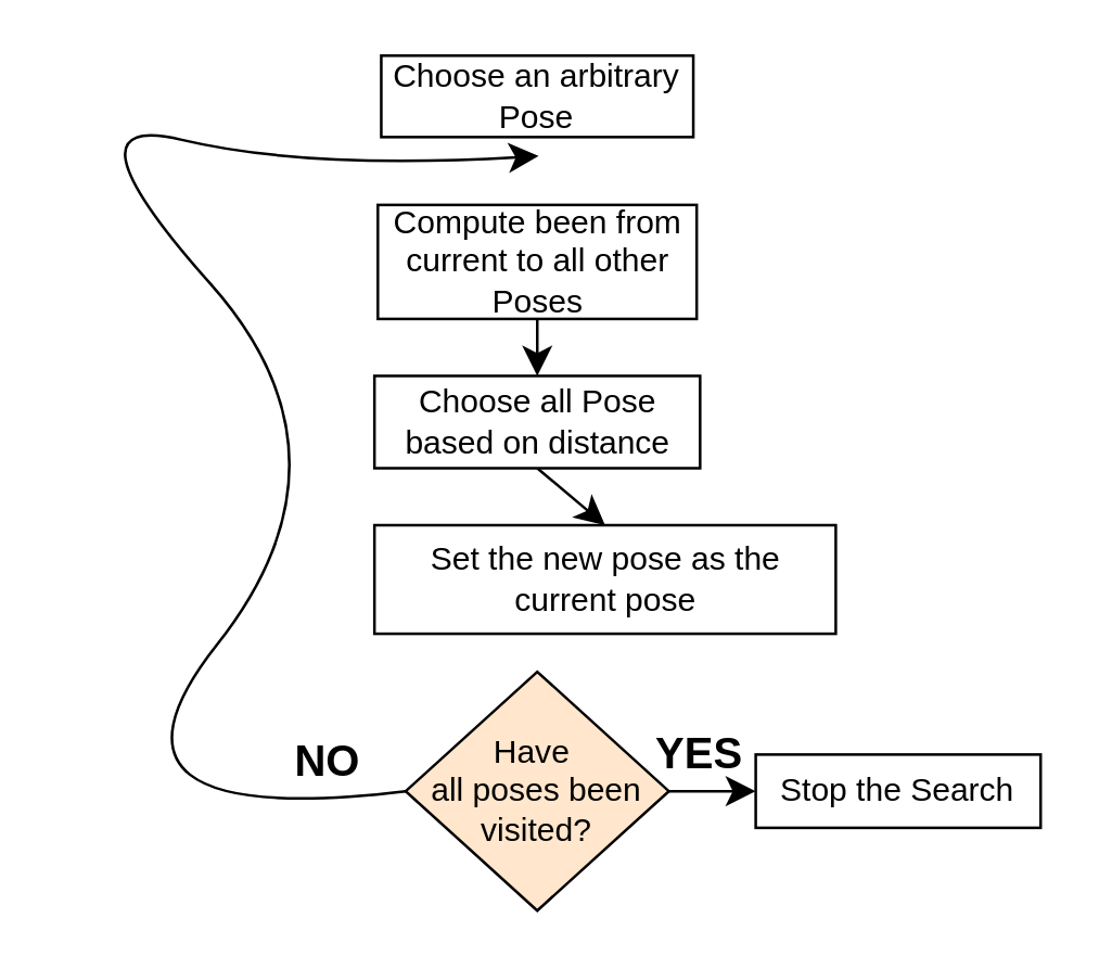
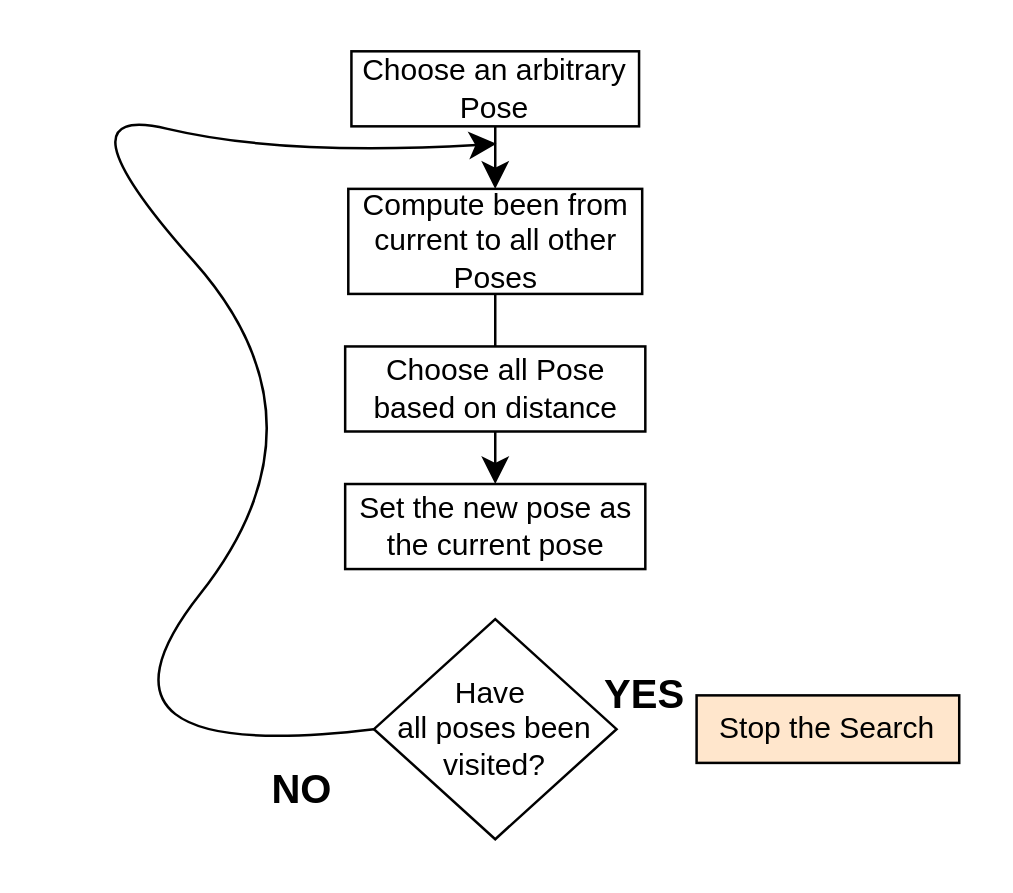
+ <mxCell id="8" value="" style="endArrow=classic;html=1;rounded=0;fontSize=12;startSize=8;endSize=8;curved=1;exitX=0.5;exitY=1;exitDx=0;exitDy=0;entryX=0.5;entryY=0;entryDx=0;entryDy=0;" edge="1" parent="1" source="2" target="4"><mxGeometry width="50" height="50" relative="1" as="geometry"><mxPoint x="197" y="172" as="sourcePoint" /><mxPoint x="247" y="122" as="targetPoint" /></mxGeometry></mxCell>
- <mxCell id="3" value="" style="edgeStyle=none;curved=1;rounded=0;orthogonalLoop=1;jettySize=auto;html=1;fontSize=12;startSize=8;endSize=8;entryX=0.5;entryY=0;entryDx=0;entryDy=0;" edge="1" parent="1" source="4" target="6"><mxGeometry relative="1" as="geometry" /></mxCell>
+ <mxCell id="3" value="" style="edgeStyle=none;curved=1;rounded=0;orthogonalLoop=1;jettySize=auto;html=1;fontSize=12;startSize=8;endSize=8;entryX=0.5;entryY=0;entryDx=0;entryDy=0;endArrow=none;" edge="1" parent="1" source="4" target="6"><mxGeometry relative="1" as="geometry" /></mxCell>
- <mxCell id="7" value="Set the new pose as the current pose" style="rounded=0;whiteSpace=wrap;html=1;" vertex="1" parent="1"><mxGeometry x="137.5" y="193" width="170" height="40" as="geometry" /></mxCell>
+ <mxCell id="7" value="Set the new pose as the current pose" style="rounded=0;whiteSpace=wrap;html=1;" vertex="1" parent="1"><mxGeometry x="137.5" y="193" width="120" height="34" as="geometry" /></mxCell>
- <mxCell id="15" value="&lt;b&gt;NO&lt;/b&gt;" style="text;html=1;align=center;verticalAlign=middle;resizable=0;points=[];autosize=1;strokeColor=none;fillColor=none;fontSize=16;" vertex="1" parent="1"><mxGeometry x="98.5" y="264.5" width="42" height="31" as="geometry" /></mxCell>
+ <mxCell id="15" value="&lt;b&gt;NO&lt;/b&gt;" style="text;html=1;align=center;verticalAlign=middle;resizable=0;points=[];autosize=1;strokeColor=none;fillColor=none;fontSize=16;" vertex="1" parent="1"><mxGeometry x="98.5" y="299.5" width="42" height="31" as="geometry" /></mxCell>
- <mxCell id="11" value="Have&amp;nbsp;&lt;div&gt;all poses been visited?&lt;/div&gt;" style="rhombus;whiteSpace=wrap;html=1;fillColor=#ffe6cc;" vertex="1" parent="1"><mxGeometry x="149" y="247" width="97" height="88" as="geometry" /></mxCell>
+ <mxCell id="11" value="Have&amp;nbsp;&lt;div&gt;all poses been visited?&lt;/div&gt;" style="rhombus;whiteSpace=wrap;html=1;" vertex="1" parent="1"><mxGeometry x="149" y="247" width="97" height="88" as="geometry" /></mxCell>
- <mxCell id="10" value="" style="edgeStyle=none;curved=1;rounded=0;orthogonalLoop=1;jettySize=auto;html=1;fontSize=12;startSize=8;endSize=8;" edge="1" parent="1" source="11" target="12"><mxGeometry relative="1" as="geometry" /></mxCell>
- <mxCell id="12" value="Stop the Search" style="rounded=0;whiteSpace=wrap;html=1;" vertex="1" parent="1"><mxGeometry x="278" y="277.5" width="105" height="27" as="geometry" /></mxCell>
+ <mxCell id="12" value="Stop the Search" style="rounded=0;whiteSpace=wrap;html=1;fillColor=#ffe6cc;" vertex="1" parent="1"><mxGeometry x="278" y="277.5" width="105" height="27" as="geometry" /></mxCell>
